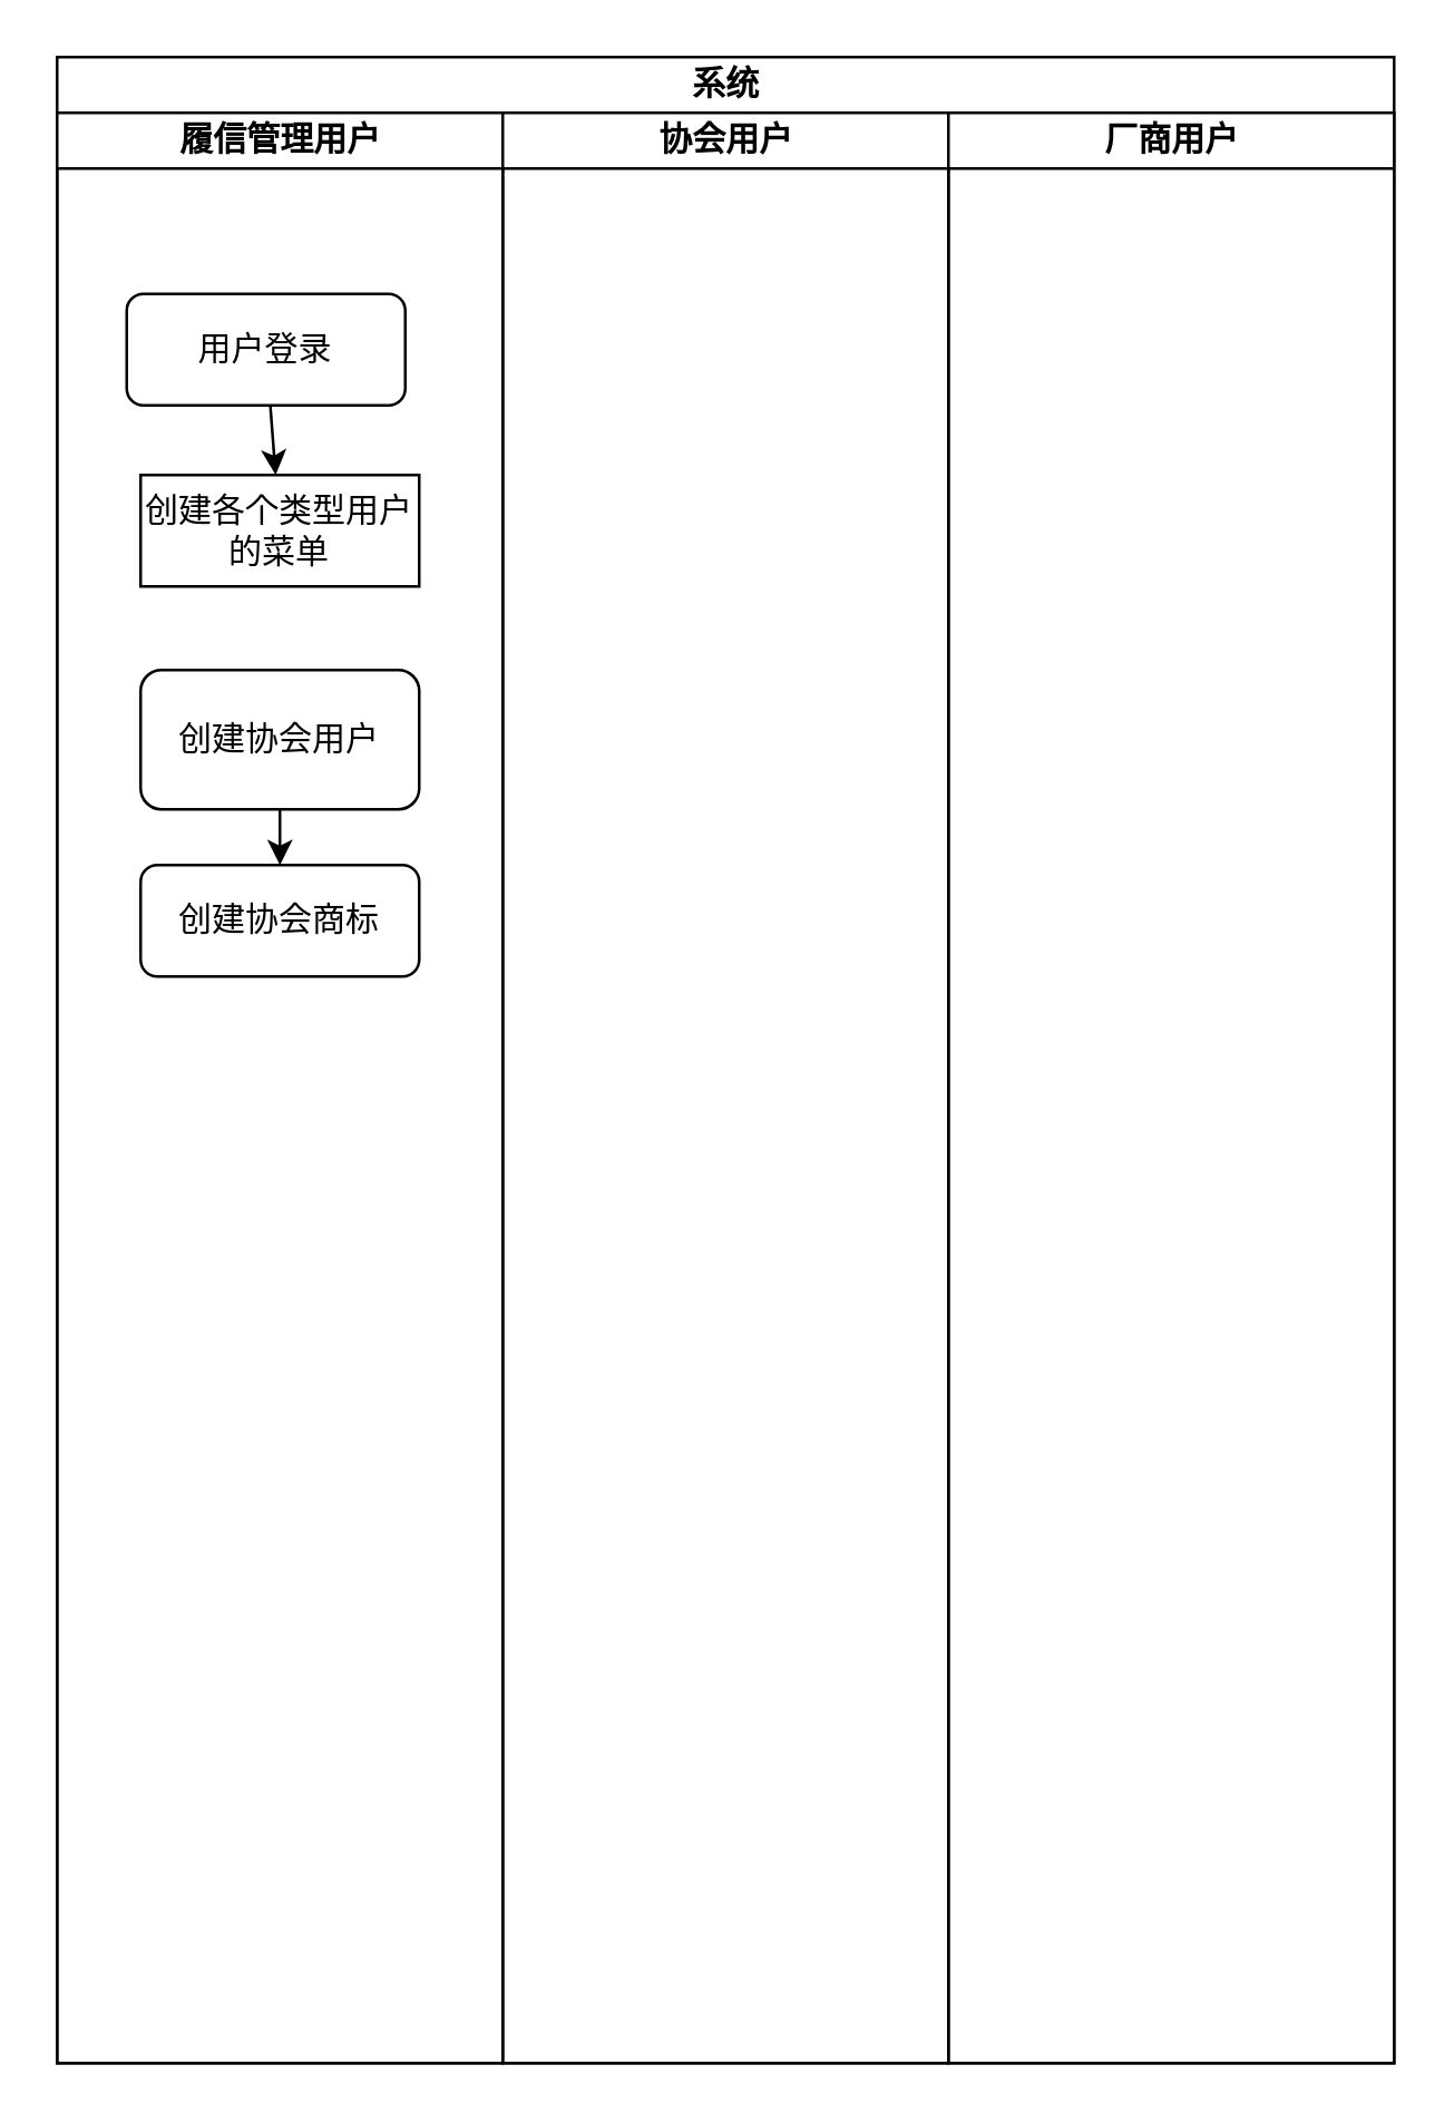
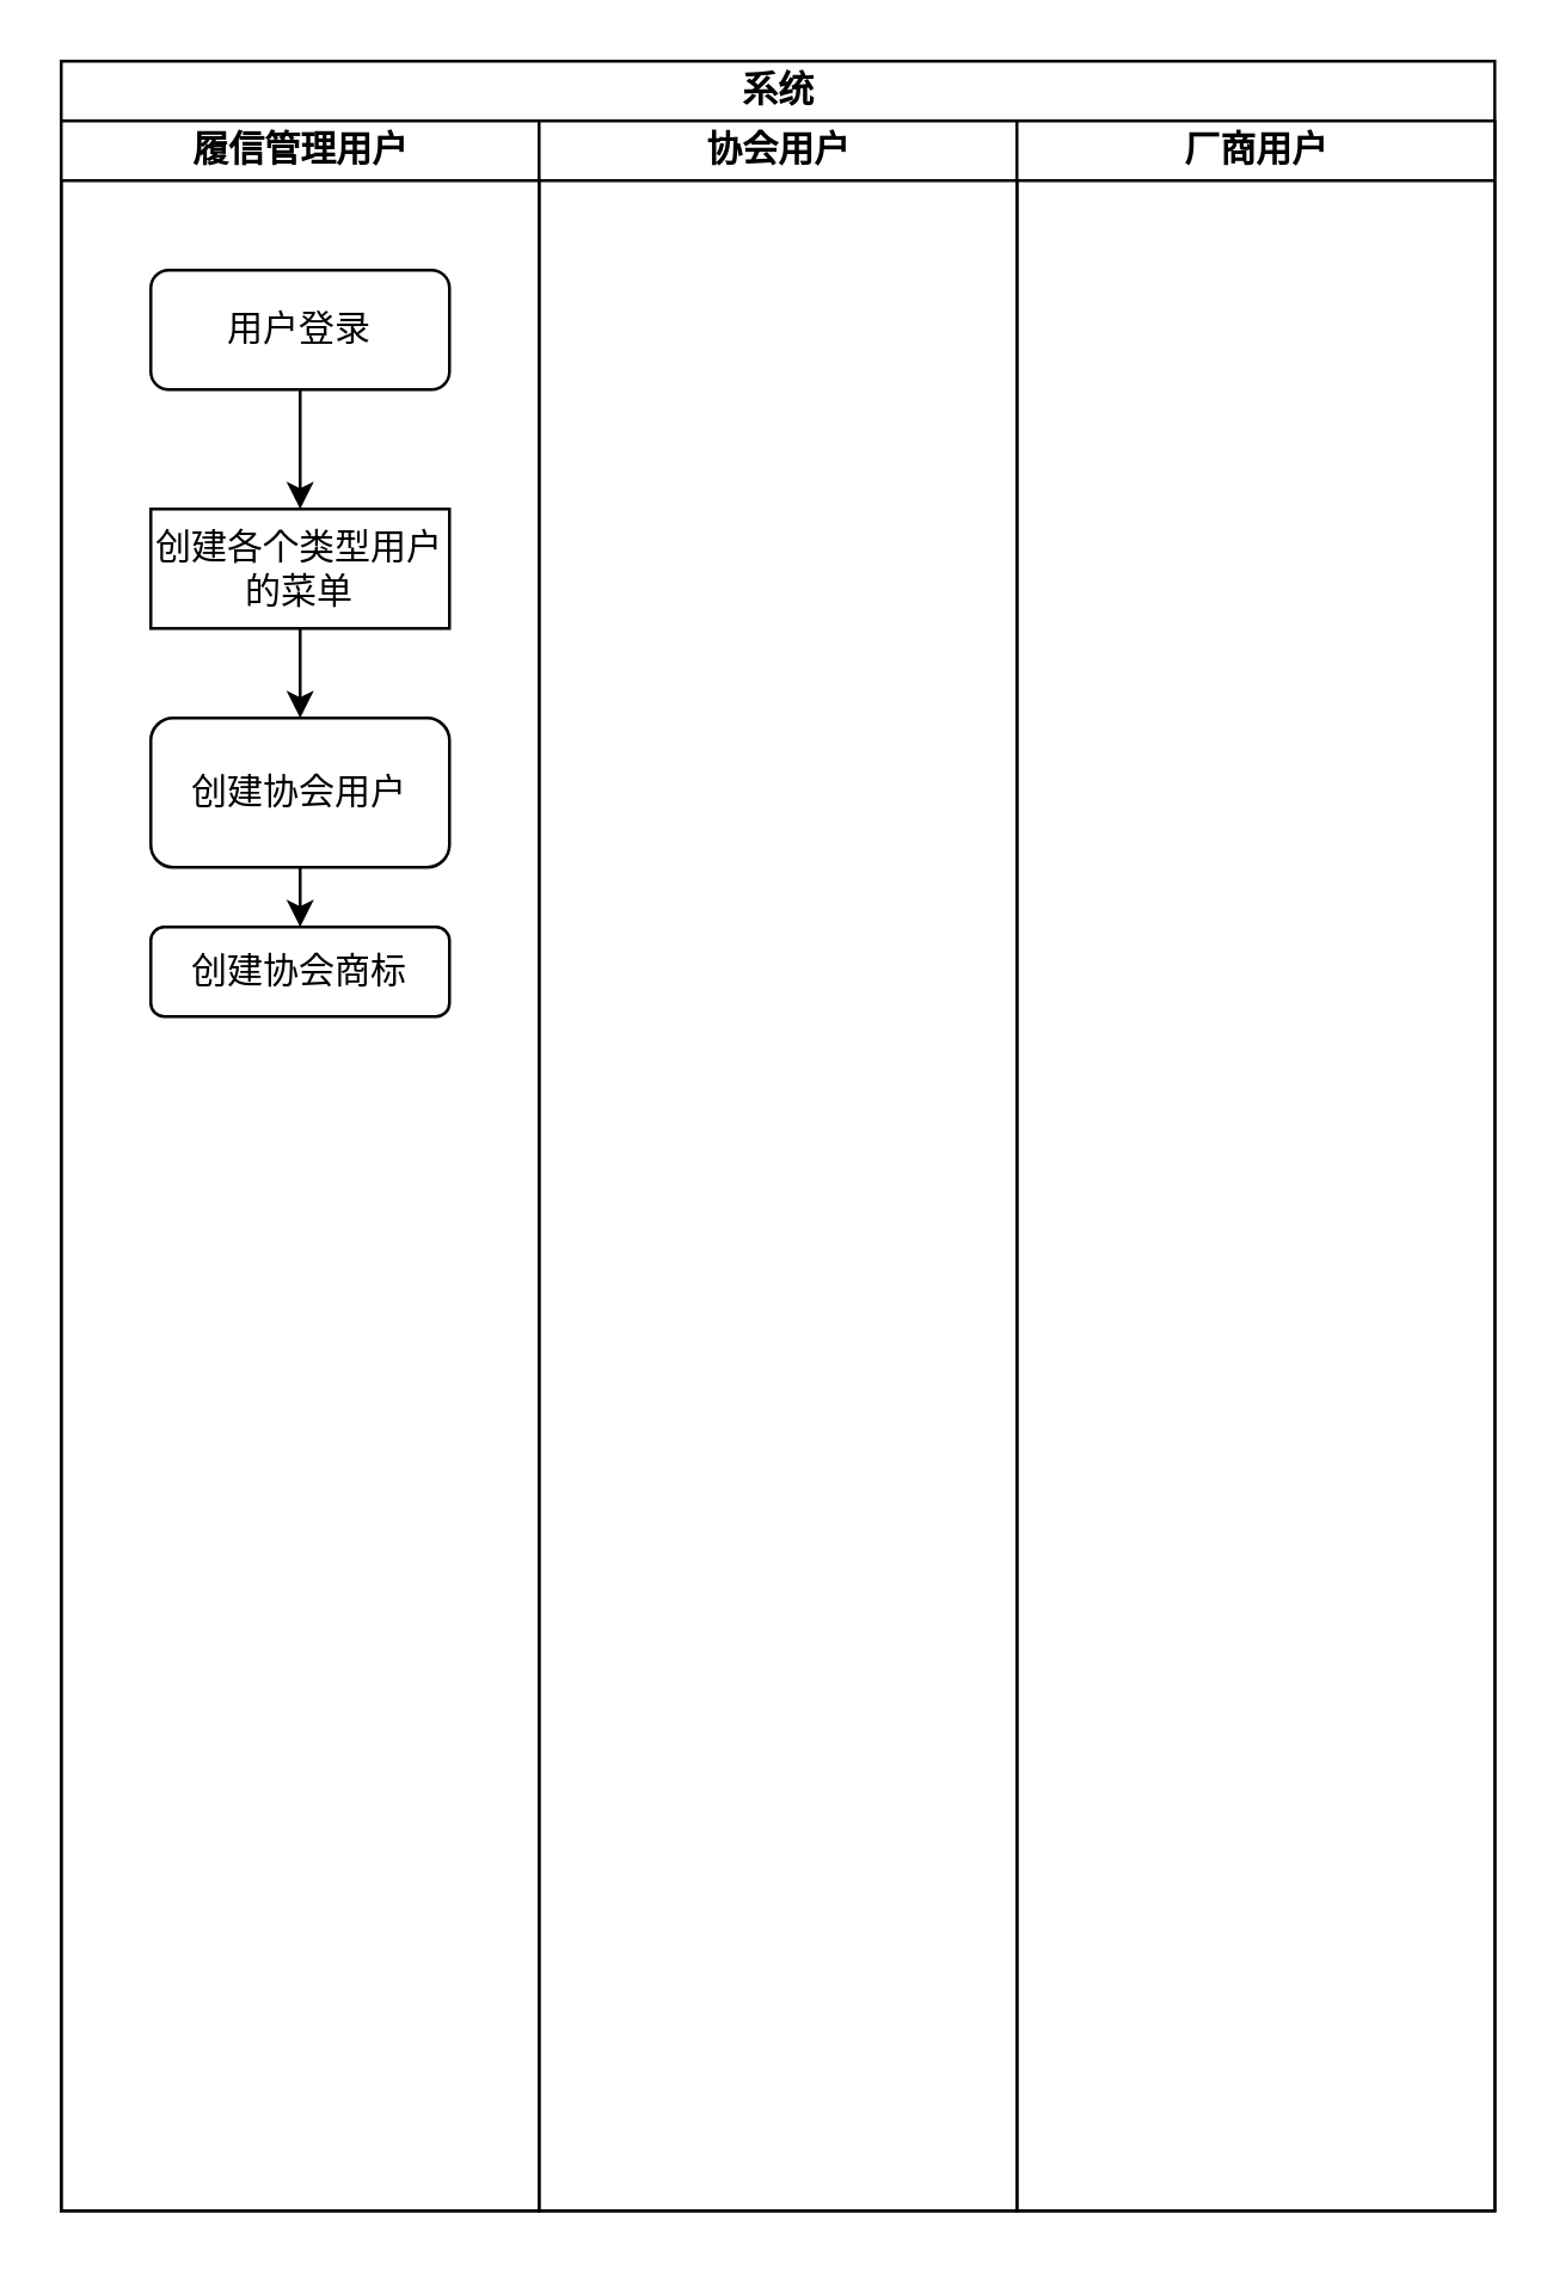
- <mxCell id="5" value="用户登录" style="rounded=1;whiteSpace=wrap;html=1;strokeColor=rgb(0, 0, 0);fontFamily=Helvetica;fontSize=12;fontColor=rgb(0, 0, 0);startSize=20;fillColor=rgb(255, 255, 255);" vertex="1" parent="3"><mxGeometry x="25" y="65" width="100" height="40" as="geometry" /></mxCell>
+ <mxCell id="5" value="用户登录" style="rounded=1;whiteSpace=wrap;html=1;strokeColor=rgb(0, 0, 0);fontFamily=Helvetica;fontSize=12;fontColor=rgb(0, 0, 0);startSize=20;fillColor=rgb(255, 255, 255);" vertex="1" parent="3"><mxGeometry x="30" y="50" width="100" height="40" as="geometry" /></mxCell>
+ <mxCell id="6" value="" style="edgeStyle=none;html=1;fontFamily=Helvetica;fontSize=12;fontColor=rgb(0, 0, 0);startSize=20;" edge="1" parent="3" source="7" target="9"><mxGeometry relative="1" as="geometry" /></mxCell>
- <mxCell id="10" value="创建协会商标" style="rounded=1;whiteSpace=wrap;html=1;strokeColor=rgb(0, 0, 0);fontFamily=Helvetica;fontSize=12;fontColor=rgb(0, 0, 0);startSize=20;fillColor=rgb(255, 255, 255);" vertex="1" parent="3"><mxGeometry x="30" y="270" width="100" height="40" as="geometry" /></mxCell>
+ <mxCell id="10" value="创建协会商标" style="rounded=1;whiteSpace=wrap;html=1;strokeColor=rgb(0, 0, 0);fontFamily=Helvetica;fontSize=12;fontColor=rgb(0, 0, 0);startSize=20;fillColor=rgb(255, 255, 255);" vertex="1" parent="3"><mxGeometry x="30" y="270" width="100" height="30" as="geometry" /></mxCell>
